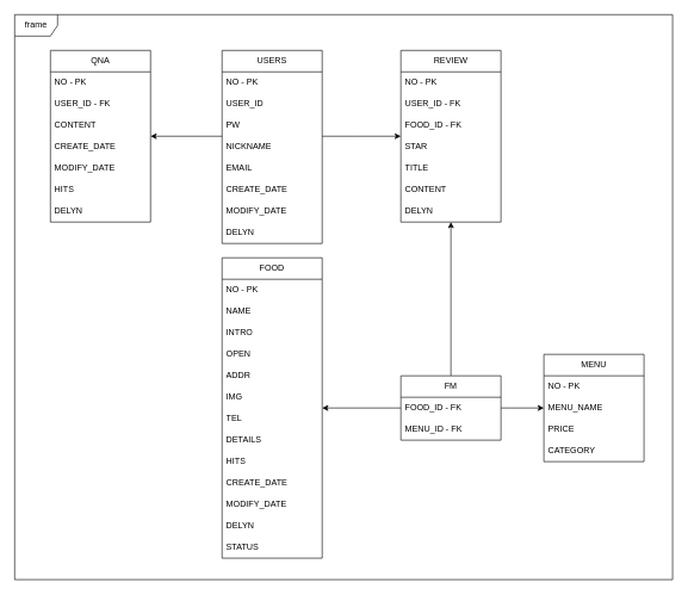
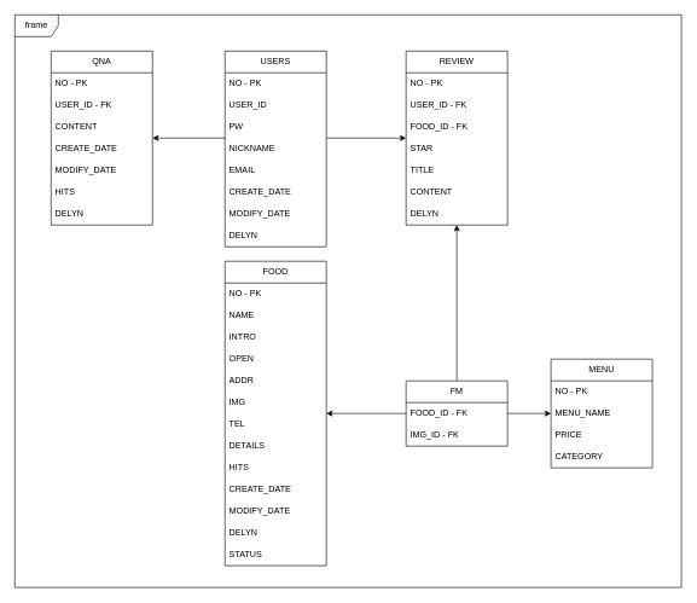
- <mxCell id="54" value="MENU_ID - FK" style="text;strokeColor=none;fillColor=none;align=left;verticalAlign=middle;spacingLeft=4;spacingRight=4;overflow=hidden;points=[[0,0.5],[1,0.5]];portConstraint=eastwest;rotatable=0;whiteSpace=wrap;html=1;" vertex="1" parent="52"><mxGeometry y="60" width="140" height="30" as="geometry" /></mxCell>
+ <mxCell id="54" value="IMG_ID - FK" style="text;strokeColor=none;fillColor=none;align=left;verticalAlign=middle;spacingLeft=4;spacingRight=4;overflow=hidden;points=[[0,0.5],[1,0.5]];portConstraint=eastwest;rotatable=0;whiteSpace=wrap;html=1;" vertex="1" parent="52"><mxGeometry y="60" width="140" height="30" as="geometry" /></mxCell>
